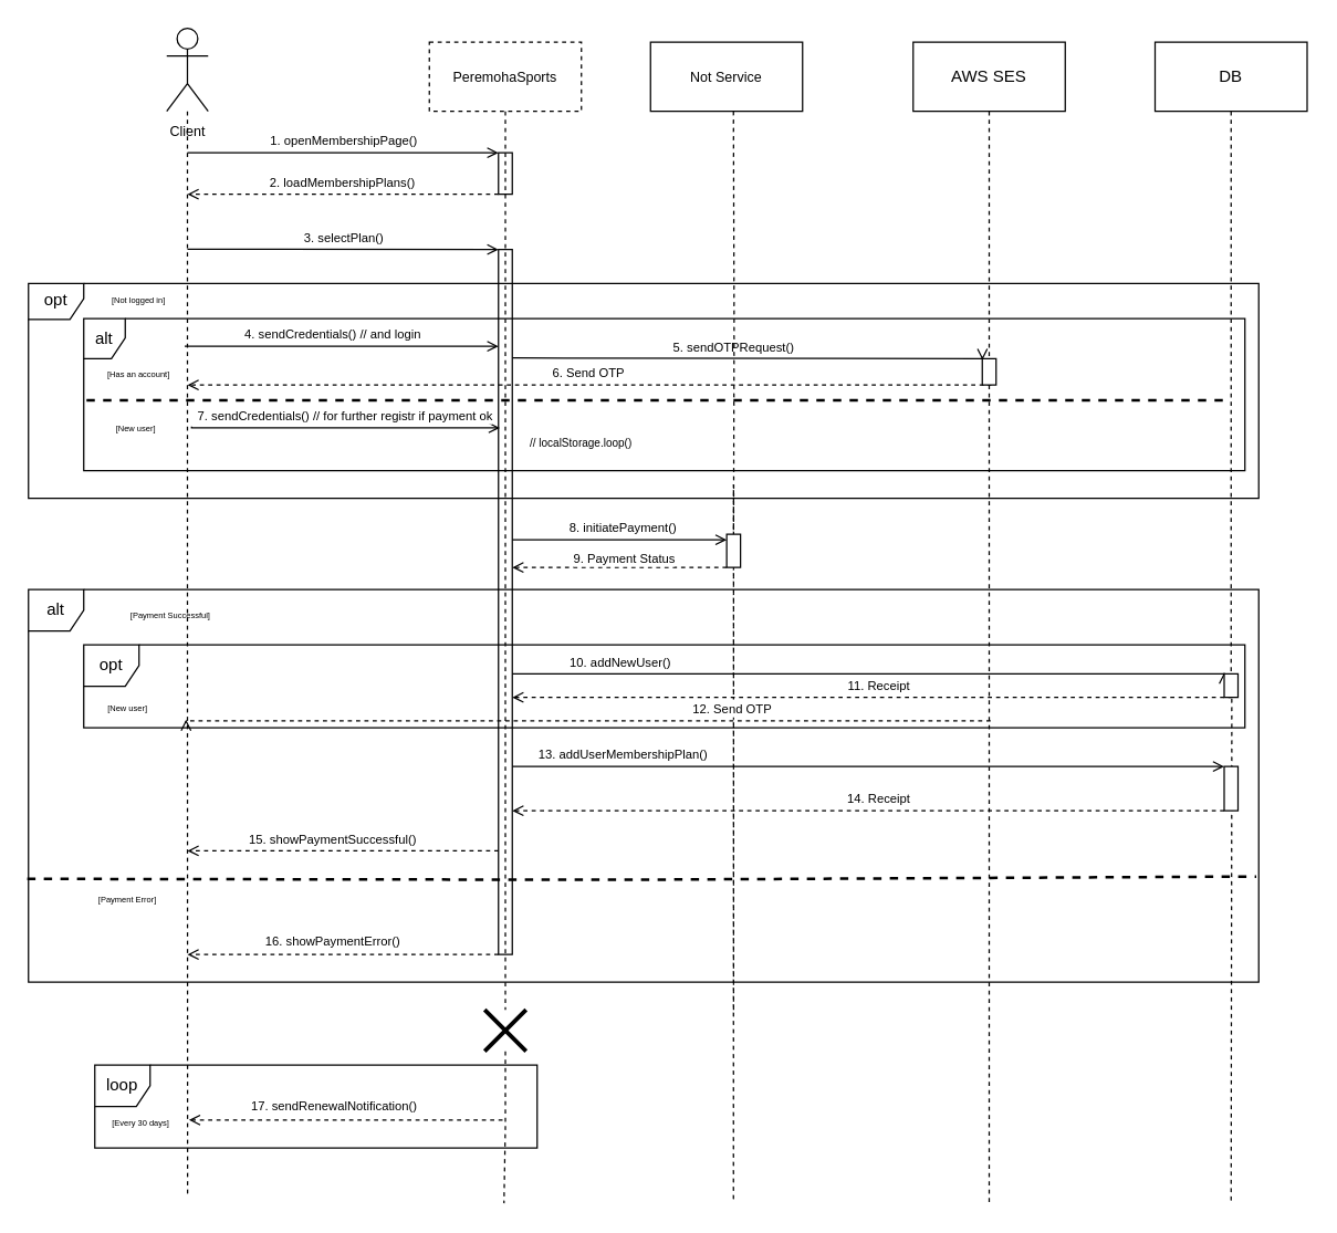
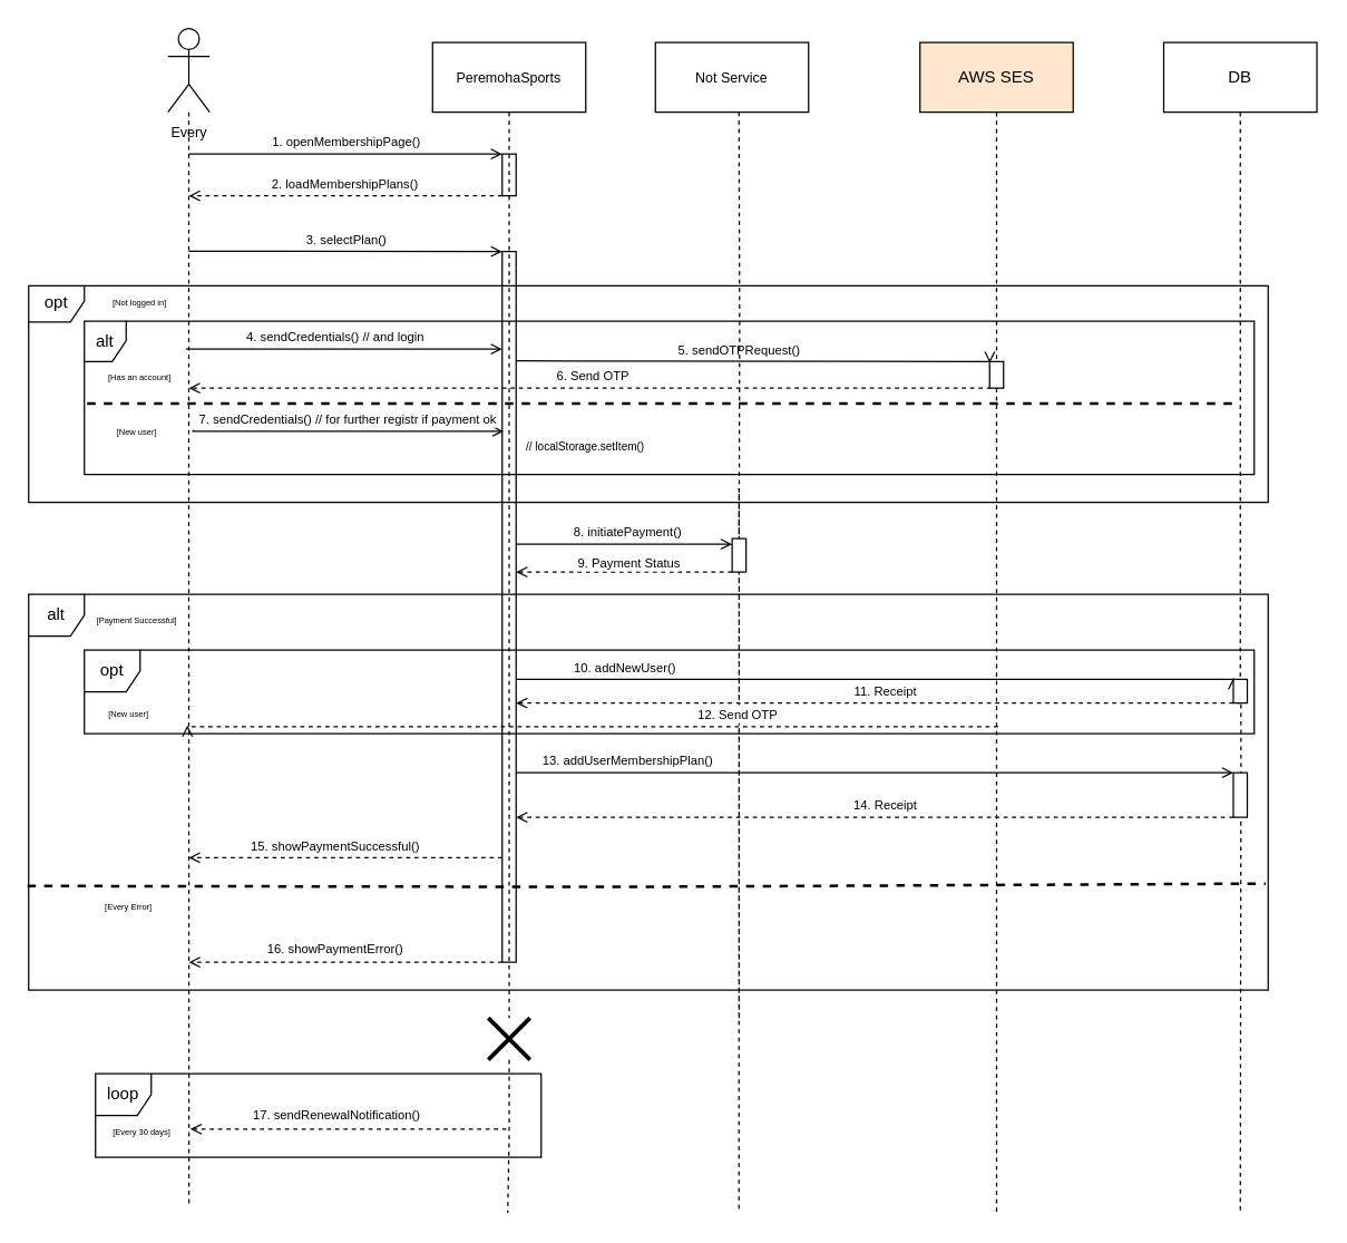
- <mxCell id="4" value="PeremohaSports" style="html=1;whiteSpace=wrap;fontSize=10;dashed=1;" vertex="1" parent="1"><mxGeometry x="310" y="30" width="110" height="50" as="geometry" /></mxCell>
+ <mxCell id="4" value="PeremohaSports" style="html=1;whiteSpace=wrap;fontSize=10;" vertex="1" parent="1"><mxGeometry x="310" y="30" width="110" height="50" as="geometry" /></mxCell>
- <mxCell id="37" value="AWS SES" style="html=1;whiteSpace=wrap;" vertex="1" parent="1"><mxGeometry x="660" y="30" width="110" height="50" as="geometry" /></mxCell>
+ <mxCell id="37" value="AWS SES" style="html=1;whiteSpace=wrap;fillColor=#ffe6cc;" vertex="1" parent="1"><mxGeometry x="660" y="30" width="110" height="50" as="geometry" /></mxCell>
- <mxCell id="3" value="&lt;font style=&quot;font-size: 10px;&quot;&gt;Client&lt;/font&gt;" style="shape=umlActor;verticalLabelPosition=bottom;verticalAlign=top;html=1;outlineConnect=0;" vertex="1" parent="1"><mxGeometry x="120" y="20" width="30" height="60" as="geometry" /></mxCell>
+ <mxCell id="3" value="&lt;font style=&quot;font-size: 10px;&quot;&gt;Every&lt;/font&gt;" style="shape=umlActor;verticalLabelPosition=bottom;verticalAlign=top;html=1;outlineConnect=0;" vertex="1" parent="1"><mxGeometry x="120" y="20" width="30" height="60" as="geometry" /></mxCell>
- <mxCell id="47" value="&lt;font style=&quot;font-size: 8px;&quot;&gt;// localStorage.loop()&lt;/font&gt;" style="text;html=1;whiteSpace=wrap;strokeColor=none;fillColor=none;align=center;verticalAlign=middle;rounded=0;" vertex="1" parent="1"><mxGeometry x="375" y="308" width="90" height="22" as="geometry" /></mxCell>
+ <mxCell id="47" value="&lt;font style=&quot;font-size: 8px;&quot;&gt;// localStorage.setItem()&lt;/font&gt;" style="text;html=1;whiteSpace=wrap;strokeColor=none;fillColor=none;align=center;verticalAlign=middle;rounded=0;" vertex="1" parent="1"><mxGeometry x="375" y="308" width="90" height="22" as="geometry" /></mxCell>
- <mxCell id="16" value="&lt;span style=&quot;font-size: 6px;&quot;&gt;[Payment Successful]&lt;/span&gt;" style="text;html=1;whiteSpace=wrap;strokeColor=none;fillColor=none;align=center;verticalAlign=middle;rounded=0;" vertex="1" parent="1"><mxGeometry x="83" y="433" width="80" height="20" as="geometry" /></mxCell>
+ <mxCell id="16" value="&lt;span style=&quot;font-size: 6px;&quot;&gt;[Payment Successful]&lt;/span&gt;" style="text;html=1;whiteSpace=wrap;strokeColor=none;fillColor=none;align=center;verticalAlign=middle;rounded=0;" vertex="1" parent="1"><mxGeometry x="58" y="433" width="80" height="20" as="geometry" /></mxCell>
- <mxCell id="25" value="&lt;span style=&quot;font-size: 6px;&quot;&gt;[Payment Error]&lt;/span&gt;" style="text;html=1;whiteSpace=wrap;strokeColor=none;fillColor=none;align=center;verticalAlign=middle;rounded=0;" vertex="1" parent="1"><mxGeometry x="52" y="639" width="80" height="20" as="geometry" /></mxCell>
+ <mxCell id="25" value="&lt;span style=&quot;font-size: 6px;&quot;&gt;[Every Error]&lt;/span&gt;" style="text;html=1;whiteSpace=wrap;strokeColor=none;fillColor=none;align=center;verticalAlign=middle;rounded=0;" vertex="1" parent="1"><mxGeometry x="52" y="639" width="80" height="20" as="geometry" /></mxCell>
